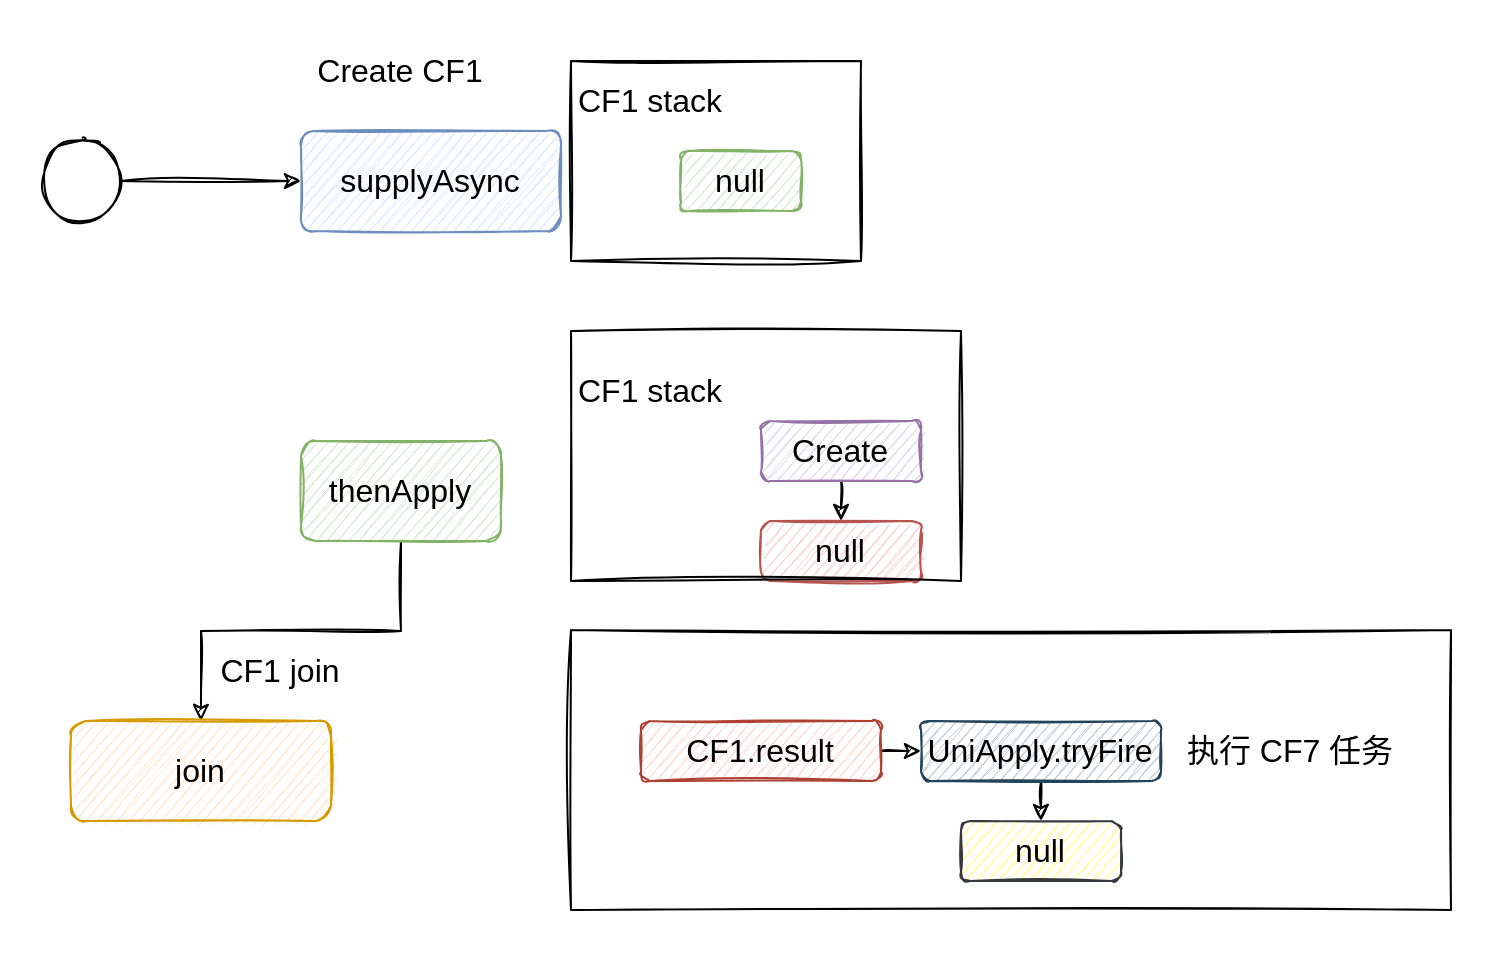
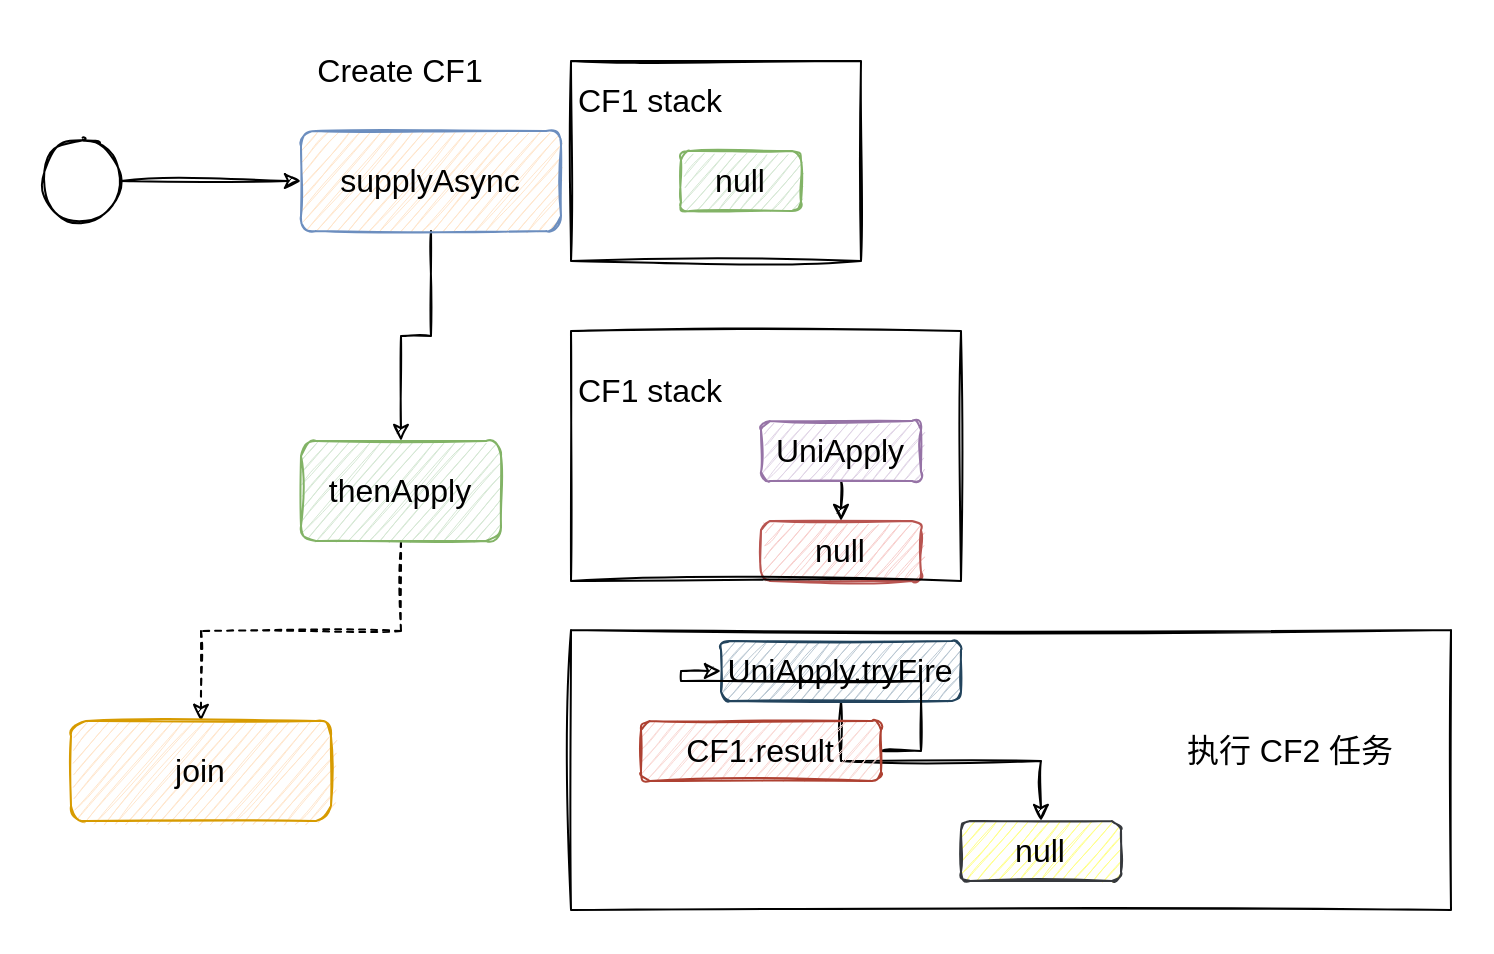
- <mxCell id="5" value="supplyAsync" style="rounded=1;whiteSpace=wrap;html=1;fontSize=16;fillColor=#dae8fc;strokeColor=#6c8ebf;sketch=1;" vertex="1" parent="1"><mxGeometry x="150" y="65" width="130" height="50" as="geometry" /></mxCell>
+ <mxCell id="5" value="supplyAsync" style="rounded=1;whiteSpace=wrap;html=1;fontSize=16;fillColor=#ffe6cc;strokeColor=#6c8ebf;sketch=1;" vertex="1" parent="1"><mxGeometry x="150" y="65" width="130" height="50" as="geometry" /></mxCell>
+ <mxCell id="4" style="edgeStyle=orthogonalEdgeStyle;rounded=0;orthogonalLoop=1;jettySize=auto;html=1;exitX=0.5;exitY=1;exitDx=0;exitDy=0;entryX=0.5;entryY=0;entryDx=0;entryDy=0;fontSize=16;sketch=1;" edge="1" parent="1" source="5" target="8"><mxGeometry relative="1" as="geometry" /></mxCell>
- <mxCell id="11" value="Create" style="rounded=1;whiteSpace=wrap;html=1;fontSize=16;fillColor=#e1d5e7;strokeColor=#9673a6;sketch=1;" vertex="1" parent="1"><mxGeometry x="380" y="210" width="80" height="30" as="geometry" /></mxCell>
+ <mxCell id="11" value="UniApply" style="rounded=1;whiteSpace=wrap;html=1;fontSize=16;fillColor=#e1d5e7;strokeColor=#9673a6;sketch=1;" vertex="1" parent="1"><mxGeometry x="380" y="210" width="80" height="30" as="geometry" /></mxCell>
- <mxCell id="7" style="edgeStyle=orthogonalEdgeStyle;rounded=0;orthogonalLoop=1;jettySize=auto;html=1;exitX=0.5;exitY=1;exitDx=0;exitDy=0;entryX=0.5;entryY=0;entryDx=0;entryDy=0;fontSize=16;sketch=1;" edge="1" parent="1" source="8" target="13"><mxGeometry relative="1" as="geometry" /></mxCell>
+ <mxCell id="7" style="edgeStyle=orthogonalEdgeStyle;rounded=0;orthogonalLoop=1;jettySize=auto;html=1;exitX=0.5;exitY=1;exitDx=0;exitDy=0;entryX=0.5;entryY=0;entryDx=0;entryDy=0;fontSize=16;sketch=1;dashed=1;" edge="1" parent="1" source="8" target="13"><mxGeometry relative="1" as="geometry" /></mxCell>
- <mxCell id="14" value="CF1 join" style="text;html=1;strokeColor=none;fillColor=none;align=center;verticalAlign=middle;whiteSpace=wrap;rounded=0;fontSize=16;sketch=1;" vertex="1" parent="1"><mxGeometry x="80" y="320" width="120" height="30" as="geometry" /></mxCell>
- <mxCell id="16" value="UniApply.tryFire" style="rounded=1;whiteSpace=wrap;html=1;fontSize=16;fillColor=#bac8d3;strokeColor=#23445d;sketch=1;" vertex="1" parent="1"><mxGeometry x="460" y="360" width="120" height="30" as="geometry" /></mxCell>
+ <mxCell id="16" value="UniApply.tryFire" style="rounded=1;whiteSpace=wrap;html=1;fontSize=16;fillColor=#bac8d3;strokeColor=#23445d;sketch=1;" vertex="1" parent="1"><mxGeometry x="360" y="320" width="120" height="30" as="geometry" /></mxCell>
- <mxCell id="25" value="执行 CF7 任务" style="text;html=1;strokeColor=none;fillColor=none;align=center;verticalAlign=middle;whiteSpace=wrap;rounded=0;fontSize=16;sketch=1;" vertex="1" parent="1"><mxGeometry x="590" y="360" width="110" height="30" as="geometry" /></mxCell>
+ <mxCell id="25" value="执行 CF2 任务" style="text;html=1;strokeColor=none;fillColor=none;align=center;verticalAlign=middle;whiteSpace=wrap;rounded=0;fontSize=16;sketch=1;" vertex="1" parent="1"><mxGeometry x="590" y="360" width="110" height="30" as="geometry" /></mxCell>
